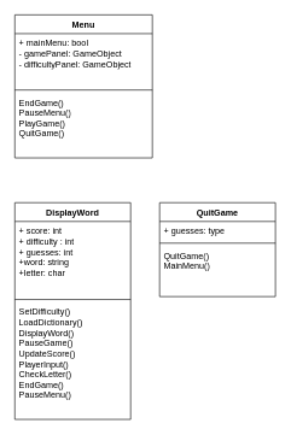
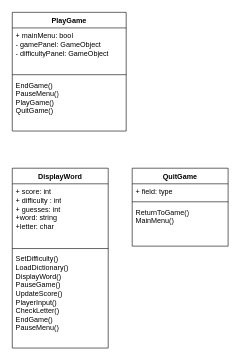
- <mxCell id="2" value="Menu" style="swimlane;fontStyle=1;align=center;verticalAlign=top;childLayout=stackLayout;horizontal=1;startSize=26;horizontalStack=0;resizeParent=1;resizeParentMax=0;resizeLast=0;collapsible=1;marginBottom=0;whiteSpace=wrap;html=1;" vertex="1" parent="1"><mxGeometry x="20" y="20" width="190" height="198" as="geometry" /></mxCell>
+ <mxCell id="2" value="PlayGame" style="swimlane;fontStyle=1;align=center;verticalAlign=top;childLayout=stackLayout;horizontal=1;startSize=26;horizontalStack=0;resizeParent=1;resizeParentMax=0;resizeLast=0;collapsible=1;marginBottom=0;whiteSpace=wrap;html=1;" vertex="1" parent="1"><mxGeometry x="20" y="20" width="190" height="198" as="geometry" /></mxCell>
- <mxCell id="7" value="+ guesses: type" style="text;strokeColor=none;fillColor=none;align=left;verticalAlign=top;spacingLeft=4;spacingRight=4;overflow=hidden;rotatable=0;points=[[0,0.5],[1,0.5]];portConstraint=eastwest;whiteSpace=wrap;html=1;" vertex="1" parent="6"><mxGeometry y="26" width="160" height="26" as="geometry" /></mxCell>
+ <mxCell id="7" value="+ field: type" style="text;strokeColor=none;fillColor=none;align=left;verticalAlign=top;spacingLeft=4;spacingRight=4;overflow=hidden;rotatable=0;points=[[0,0.5],[1,0.5]];portConstraint=eastwest;whiteSpace=wrap;html=1;" vertex="1" parent="6"><mxGeometry y="26" width="160" height="26" as="geometry" /></mxCell>
- <mxCell id="9" value="QuitGame()&lt;br&gt;MainMenu()" style="text;strokeColor=none;fillColor=none;align=left;verticalAlign=top;spacingLeft=4;spacingRight=4;overflow=hidden;rotatable=0;points=[[0,0.5],[1,0.5]];portConstraint=eastwest;whiteSpace=wrap;html=1;" vertex="1" parent="6"><mxGeometry y="60" width="160" height="70" as="geometry" /></mxCell>
+ <mxCell id="9" value="ReturnToGame()&lt;br&gt;MainMenu()" style="text;strokeColor=none;fillColor=none;align=left;verticalAlign=top;spacingLeft=4;spacingRight=4;overflow=hidden;rotatable=0;points=[[0,0.5],[1,0.5]];portConstraint=eastwest;whiteSpace=wrap;html=1;" vertex="1" parent="6"><mxGeometry y="60" width="160" height="70" as="geometry" /></mxCell>
